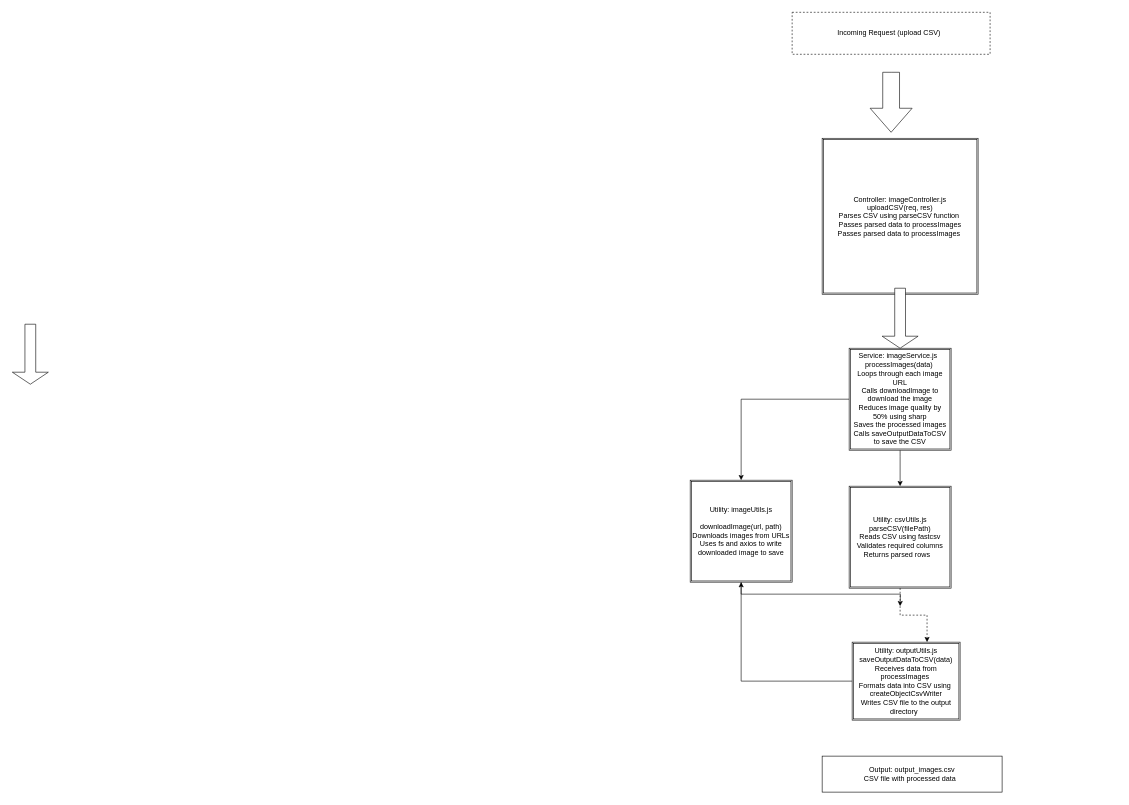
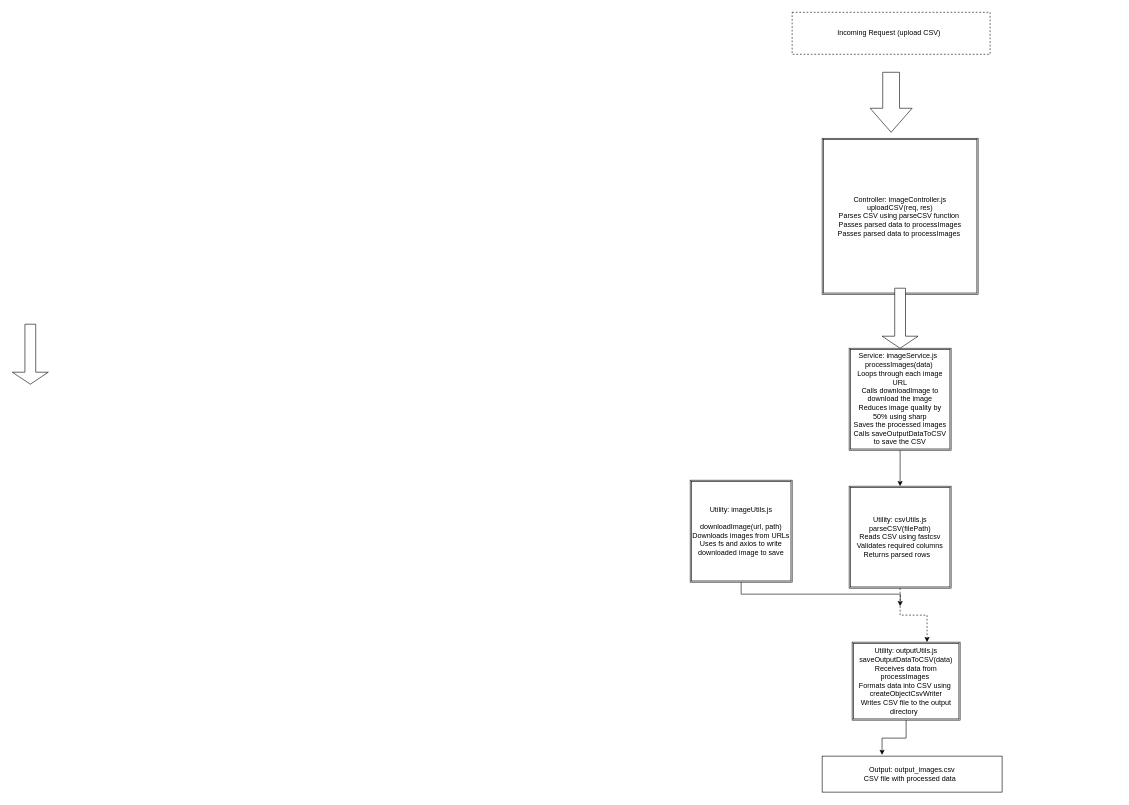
- <mxCell id="8" style="edgeStyle=orthogonalEdgeStyle;rounded=0;orthogonalLoop=1;jettySize=auto;html=1;" edge="1" parent="1" source="9" target="13"><mxGeometry relative="1" as="geometry" /></mxCell>
- <mxCell id="17" style="edgeStyle=orthogonalEdgeStyle;rounded=0;orthogonalLoop=1;jettySize=auto;html=1;" edge="1" parent="1" source="14" target="13"><mxGeometry relative="1" as="geometry" /></mxCell>
+ <mxCell id="17" style="edgeStyle=orthogonalEdgeStyle;rounded=0;orthogonalLoop=1;jettySize=auto;html=1;entryX=0.333;entryY=-0.033;entryDx=0;entryDy=0;entryPerimeter=0;" edge="1" parent="1" source="14" target="16"><mxGeometry relative="1" as="geometry" /></mxCell>
